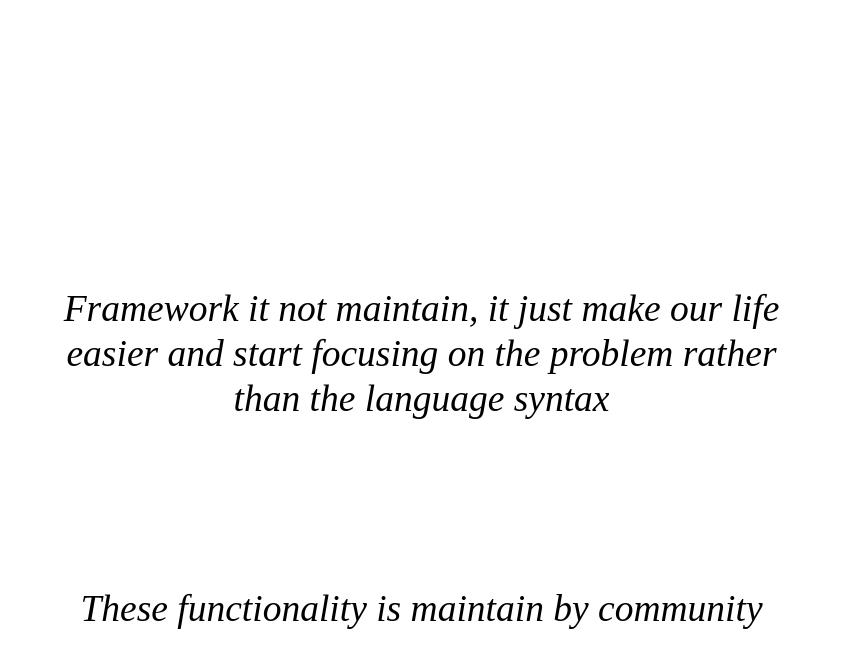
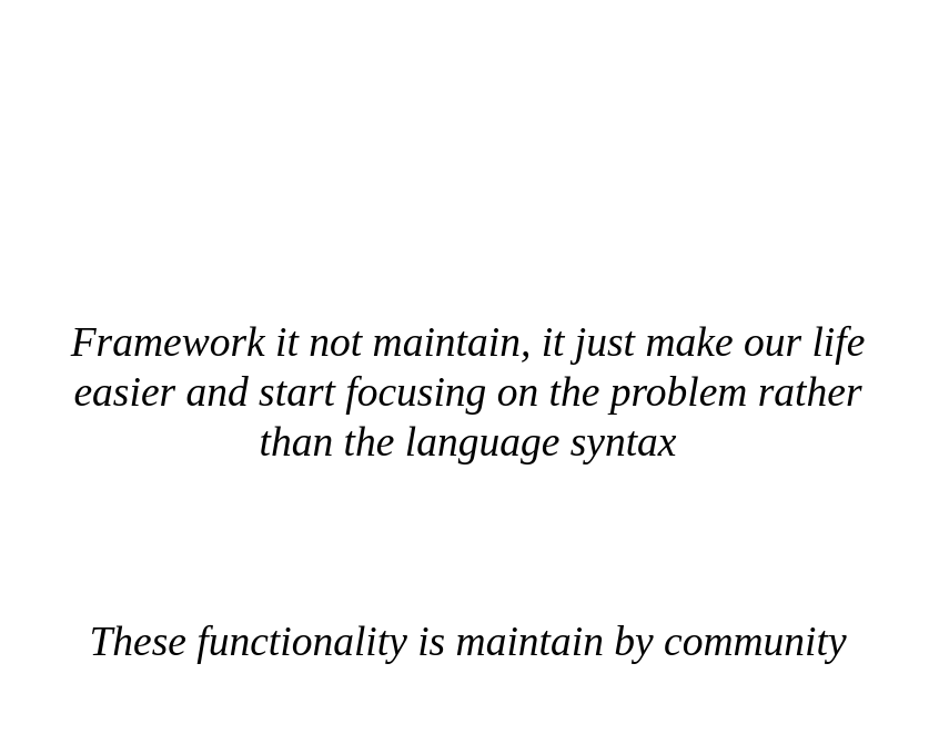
- <mxCell id="4" value="These functionality is maintain by community" style="text;html=1;strokeColor=none;fillColor=none;align=center;verticalAlign=middle;whiteSpace=wrap;rounded=0;fontFamily=Comfortaa;fontSource=https%3A%2F%2Ffonts.googleapis.com%2Fcss%3Ffamily%3DComfortaa;fontSize=25;fontStyle=2" vertex="1" parent="1"><mxGeometry x="20" y="390" width="522" height="30" as="geometry" /></mxCell>
+ <mxCell id="4" value="These functionality is maintain by community" style="text;html=1;strokeColor=none;fillColor=none;align=center;verticalAlign=middle;whiteSpace=wrap;rounded=0;fontFamily=Comfortaa;fontSource=https%3A%2F%2Ffonts.googleapis.com%2Fcss%3Ffamily%3DComfortaa;fontSize=25;fontStyle=2" vertex="1" parent="1"><mxGeometry x="20" y="370" width="522" height="30" as="geometry" /></mxCell>
